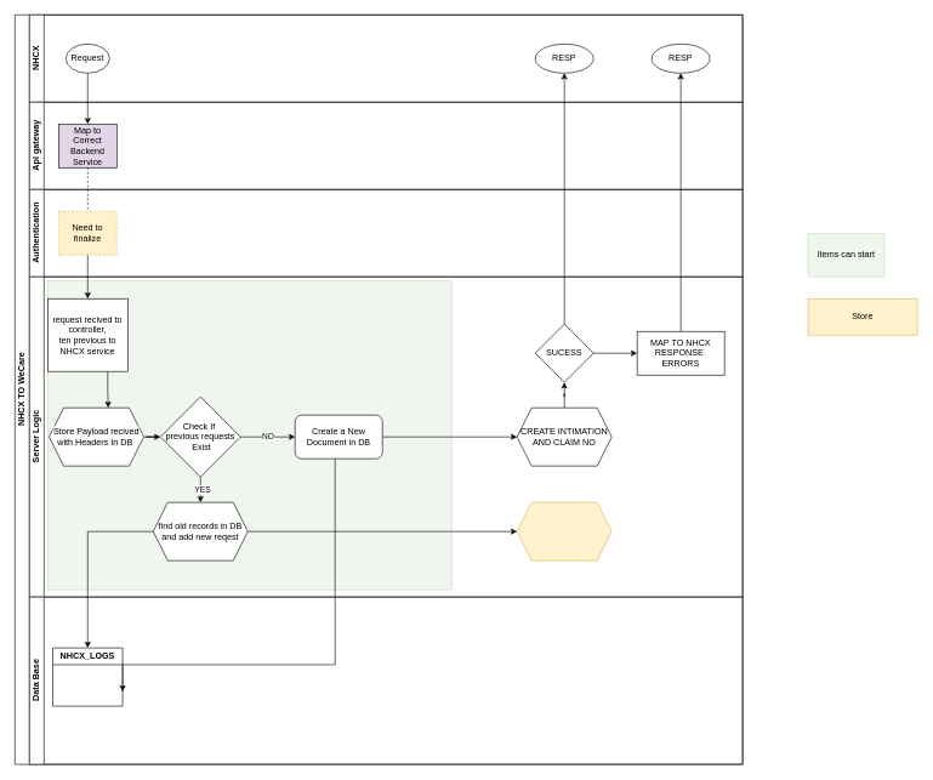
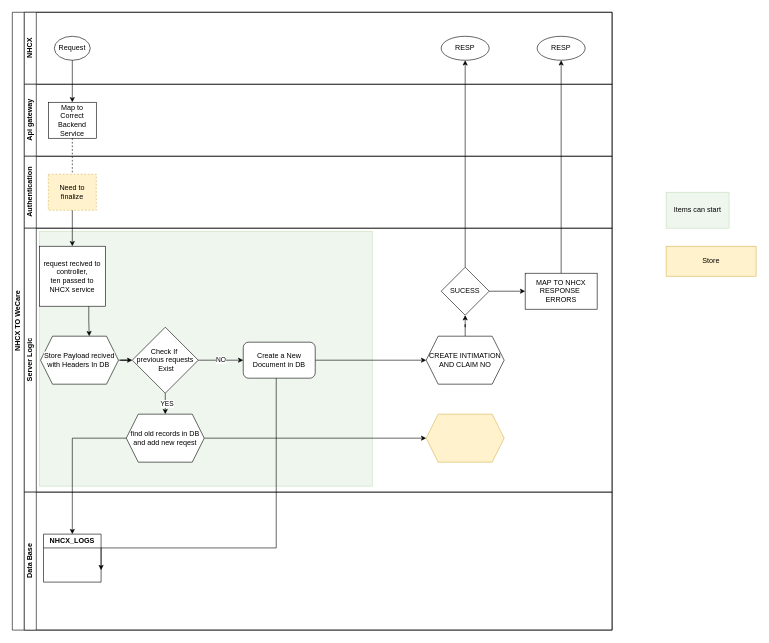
- <mxCell id="8" value="Map to Correct Backend Service" style="rounded=0;whiteSpace=wrap;html=1;fontFamily=Helvetica;fontSize=12;fontColor=#000000;align=center;fillColor=#e1d5e7;" parent="7" vertex="1"><mxGeometry x="40" y="30" width="80" height="60" as="geometry" /></mxCell>
+ <mxCell id="8" value="Map to Correct Backend Service" style="rounded=0;whiteSpace=wrap;html=1;fontFamily=Helvetica;fontSize=12;fontColor=#000000;align=center;" parent="7" vertex="1"><mxGeometry x="40" y="30" width="80" height="60" as="geometry" /></mxCell>
- <mxCell id="16" value="request recived to controller,&lt;br&gt;ten previous to NHCX service" style="rounded=0;whiteSpace=wrap;html=1;fontFamily=Helvetica;fontSize=12;fontColor=#000000;align=center;" parent="13" vertex="1"><mxGeometry x="25" y="30" width="110" height="100" as="geometry" /></mxCell>
+ <mxCell id="16" value="request recived to controller,&lt;br&gt;ten passed to NHCX service" style="rounded=0;whiteSpace=wrap;html=1;fontFamily=Helvetica;fontSize=12;fontColor=#000000;align=center;" parent="13" vertex="1"><mxGeometry x="25" y="30" width="110" height="100" as="geometry" /></mxCell>
